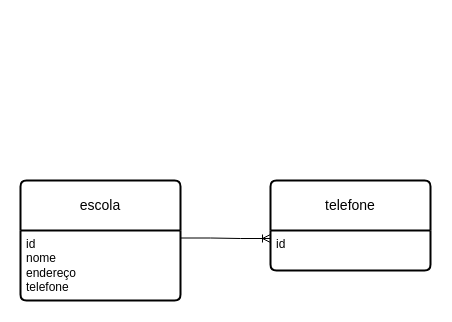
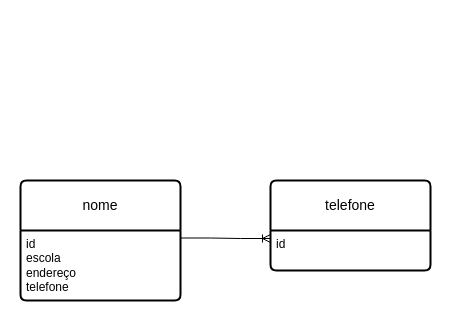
- <mxCell id="2" value="escola" style="swimlane;childLayout=stackLayout;horizontal=1;startSize=50;horizontalStack=0;rounded=1;fontSize=14;fontStyle=0;strokeWidth=2;resizeParent=0;resizeLast=1;shadow=0;dashed=0;align=center;arcSize=4;whiteSpace=wrap;html=1;" vertex="1" parent="1"><mxGeometry x="20" y="180" width="160" height="120" as="geometry" /></mxCell>
+ <mxCell id="2" value="nome" style="swimlane;childLayout=stackLayout;horizontal=1;startSize=50;horizontalStack=0;rounded=1;fontSize=14;fontStyle=0;strokeWidth=2;resizeParent=0;resizeLast=1;shadow=0;dashed=0;align=center;arcSize=4;whiteSpace=wrap;html=1;" vertex="1" parent="1"><mxGeometry x="20" y="180" width="160" height="120" as="geometry" /></mxCell>
- <mxCell id="3" value="&lt;div&gt;id&lt;/div&gt;&lt;div&gt;nome&lt;/div&gt;&lt;div&gt;endereço&lt;/div&gt;&lt;div&gt;telefone&lt;br&gt;&lt;/div&gt;" style="align=left;strokeColor=none;fillColor=none;spacingLeft=4;fontSize=12;verticalAlign=top;resizable=0;rotatable=0;part=1;html=1;" vertex="1" parent="2"><mxGeometry y="50" width="160" height="70" as="geometry" /></mxCell>
+ <mxCell id="3" value="&lt;div&gt;id&lt;/div&gt;&lt;div&gt;escola&lt;/div&gt;&lt;div&gt;endereço&lt;/div&gt;&lt;div&gt;telefone&lt;br&gt;&lt;/div&gt;" style="align=left;strokeColor=none;fillColor=none;spacingLeft=4;fontSize=12;verticalAlign=top;resizable=0;rotatable=0;part=1;html=1;" vertex="1" parent="2"><mxGeometry y="50" width="160" height="70" as="geometry" /></mxCell>
